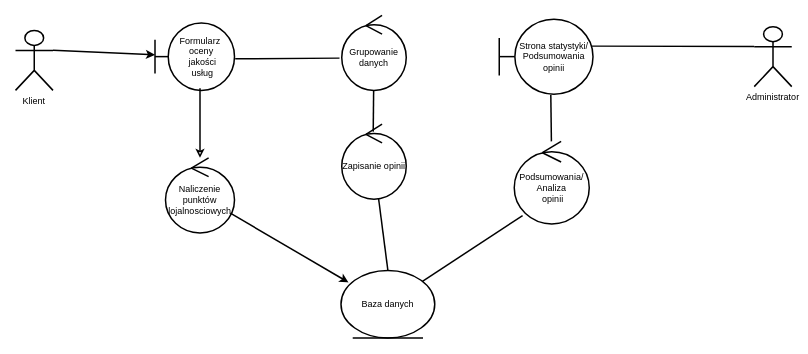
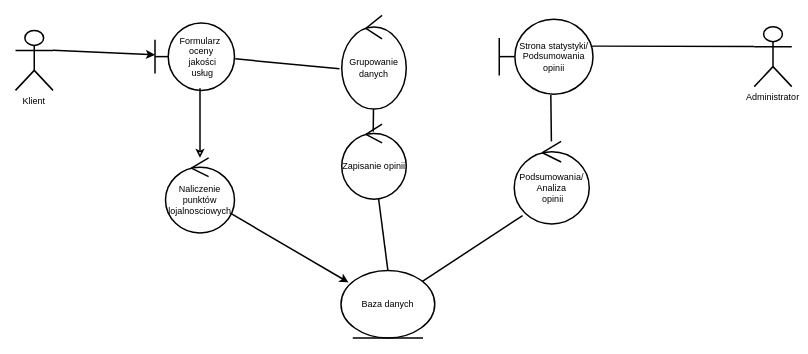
- <mxCell id="5" value="Grupowanie&lt;div&gt;danych&lt;/div&gt;" style="ellipse;shape=umlControl;whiteSpace=wrap;html=1;strokeWidth=2;" vertex="1" parent="1"><mxGeometry x="455" y="20" width="86" height="100" as="geometry" /></mxCell>
+ <mxCell id="5" value="Grupowanie&lt;div&gt;danych&lt;/div&gt;" style="ellipse;shape=umlControl;whiteSpace=wrap;html=1;strokeWidth=2;" vertex="1" parent="1"><mxGeometry x="455" y="20" width="86" height="125" as="geometry" /></mxCell>
